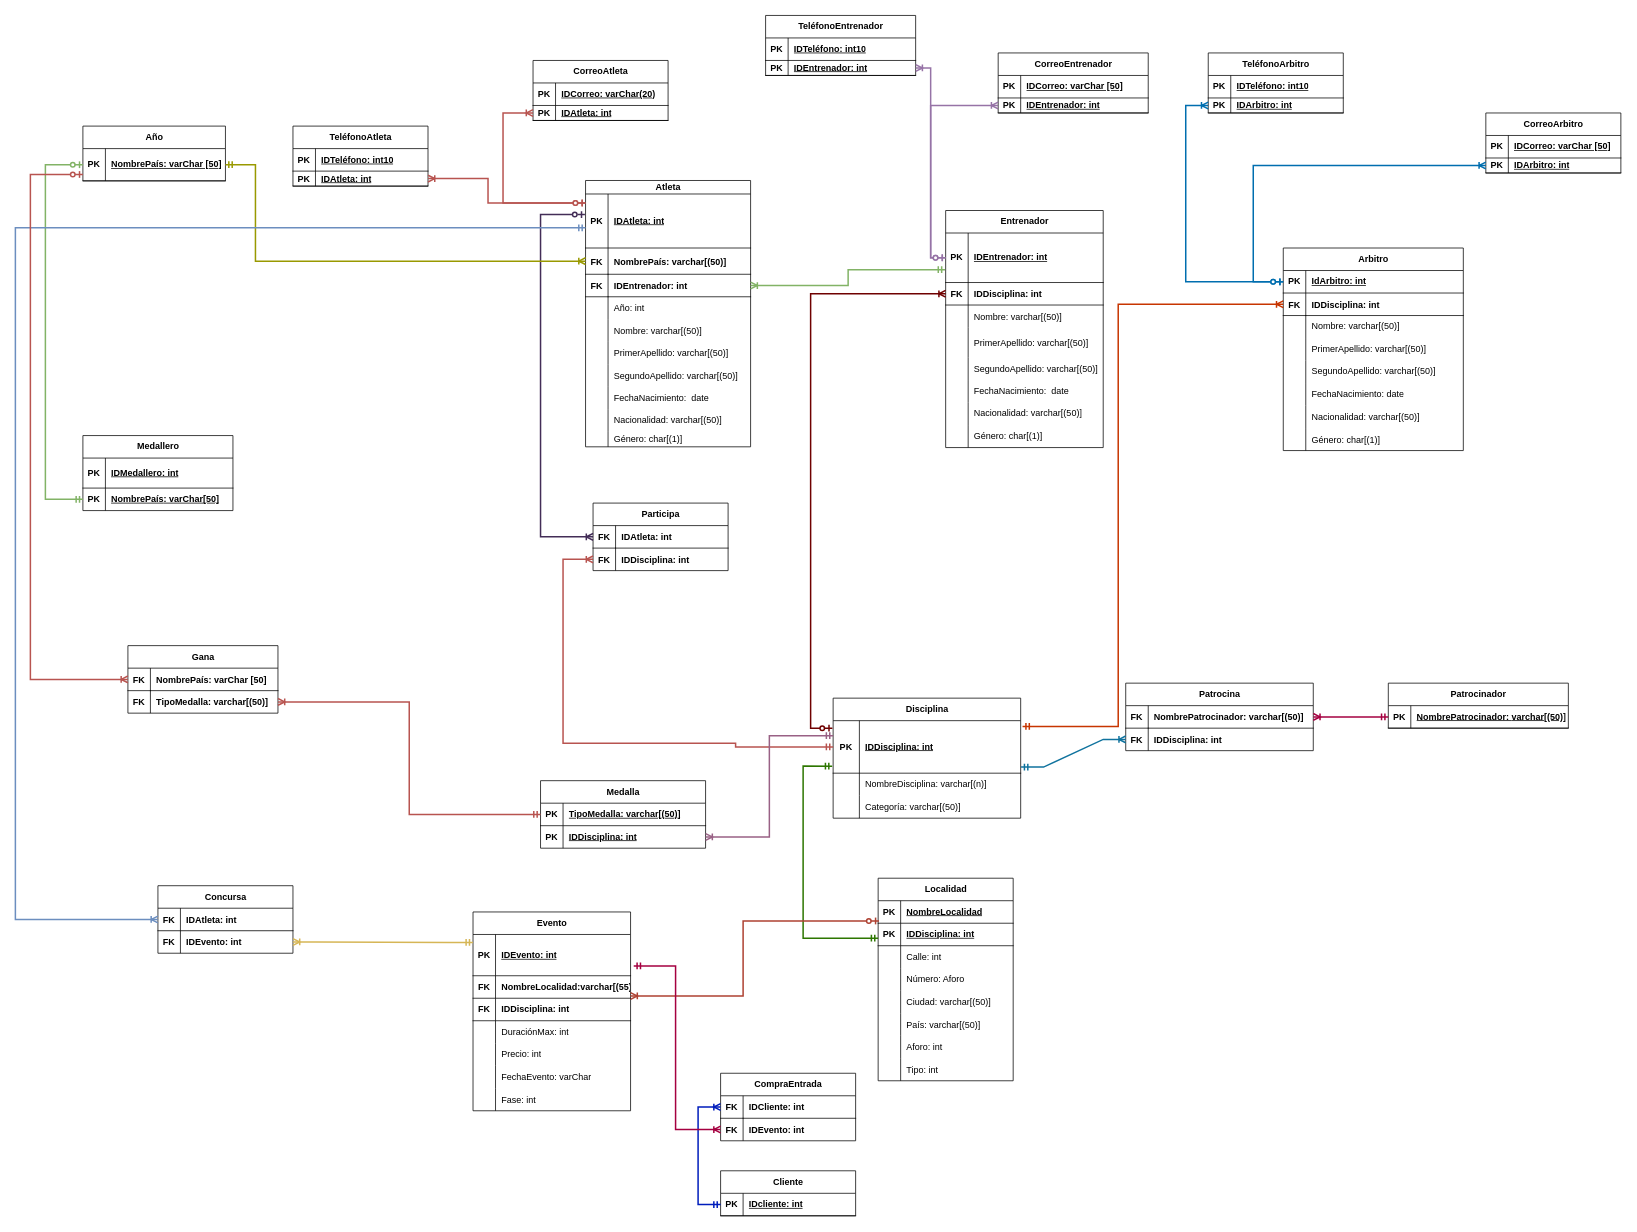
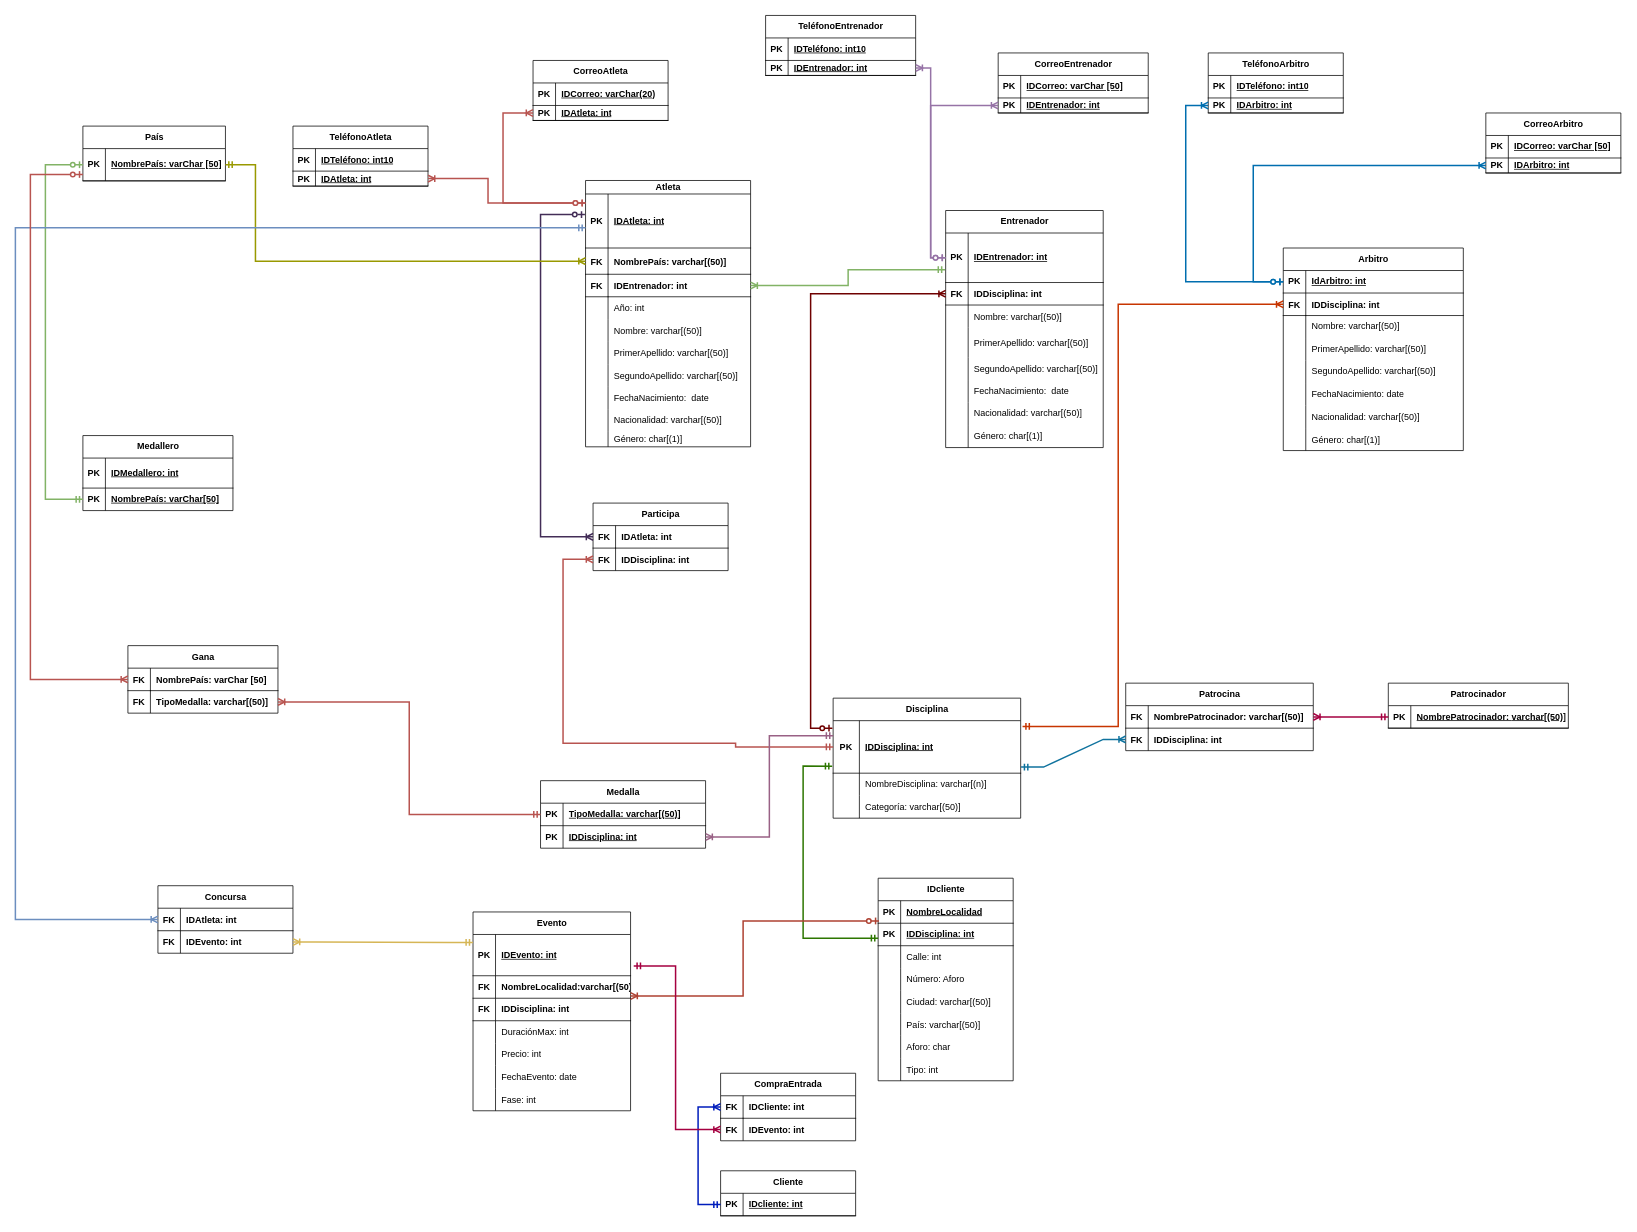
- <mxCell id="151" value="Año" style="shape=table;startSize=30;container=1;collapsible=1;childLayout=tableLayout;fixedRows=1;rowLines=0;fontStyle=1;align=center;resizeLast=1;html=1;" vertex="1" parent="1"><mxGeometry x="110" y="167.5" width="190" height="73" as="geometry" /></mxCell>
+ <mxCell id="151" value="País" style="shape=table;startSize=30;container=1;collapsible=1;childLayout=tableLayout;fixedRows=1;rowLines=0;fontStyle=1;align=center;resizeLast=1;html=1;" vertex="1" parent="1"><mxGeometry x="110" y="167.5" width="190" height="73" as="geometry" /></mxCell>
- <mxCell id="84" value="Localidad" style="shape=table;startSize=30;container=1;collapsible=1;childLayout=tableLayout;fixedRows=1;rowLines=0;fontStyle=1;align=center;resizeLast=1;html=1;" vertex="1" parent="1"><mxGeometry x="1170" y="1170" width="180" height="270" as="geometry" /></mxCell>
+ <mxCell id="84" value="IDcliente" style="shape=table;startSize=30;container=1;collapsible=1;childLayout=tableLayout;fixedRows=1;rowLines=0;fontStyle=1;align=center;resizeLast=1;html=1;" vertex="1" parent="1"><mxGeometry x="1170" y="1170" width="180" height="270" as="geometry" /></mxCell>
- <mxCell id="8" value="NombreLocalidad:varchar[(55)]" style="shape=partialRectangle;connectable=0;fillColor=none;top=0;left=0;bottom=0;right=0;align=left;spacingLeft=6;overflow=hidden;whiteSpace=wrap;html=1;fontStyle=1" vertex="1" parent="6"><mxGeometry x="30" width="180" height="30" as="geometry"><mxRectangle width="180" height="30" as="alternateBounds" /></mxGeometry></mxCell>
+ <mxCell id="8" value="NombreLocalidad:varchar[(50)]" style="shape=partialRectangle;connectable=0;fillColor=none;top=0;left=0;bottom=0;right=0;align=left;spacingLeft=6;overflow=hidden;whiteSpace=wrap;html=1;fontStyle=1" vertex="1" parent="6"><mxGeometry x="30" width="180" height="30" as="geometry"><mxRectangle width="180" height="30" as="alternateBounds" /></mxGeometry></mxCell>
- <mxCell id="105" value="Aforo: int" style="shape=partialRectangle;connectable=0;fillColor=none;top=0;left=0;bottom=0;right=0;align=left;spacingLeft=6;overflow=hidden;" vertex="1" parent="103"><mxGeometry x="30" width="150" height="30" as="geometry"><mxRectangle width="150" height="30" as="alternateBounds" /></mxGeometry></mxCell>
+ <mxCell id="105" value="Aforo: char" style="shape=partialRectangle;connectable=0;fillColor=none;top=0;left=0;bottom=0;right=0;align=left;spacingLeft=6;overflow=hidden;" vertex="1" parent="103"><mxGeometry x="30" width="150" height="30" as="geometry"><mxRectangle width="150" height="30" as="alternateBounds" /></mxGeometry></mxCell>
- <mxCell id="20" value="FechaEvento: varChar" style="shape=partialRectangle;connectable=0;fillColor=none;top=0;left=0;bottom=0;right=0;align=left;spacingLeft=6;overflow=hidden;whiteSpace=wrap;html=1;" vertex="1" parent="18"><mxGeometry x="30" width="180" height="30" as="geometry"><mxRectangle width="180" height="30" as="alternateBounds" /></mxGeometry></mxCell>
+ <mxCell id="20" value="FechaEvento: date" style="shape=partialRectangle;connectable=0;fillColor=none;top=0;left=0;bottom=0;right=0;align=left;spacingLeft=6;overflow=hidden;whiteSpace=wrap;html=1;" vertex="1" parent="18"><mxGeometry x="30" width="180" height="30" as="geometry"><mxRectangle width="180" height="30" as="alternateBounds" /></mxGeometry></mxCell>
